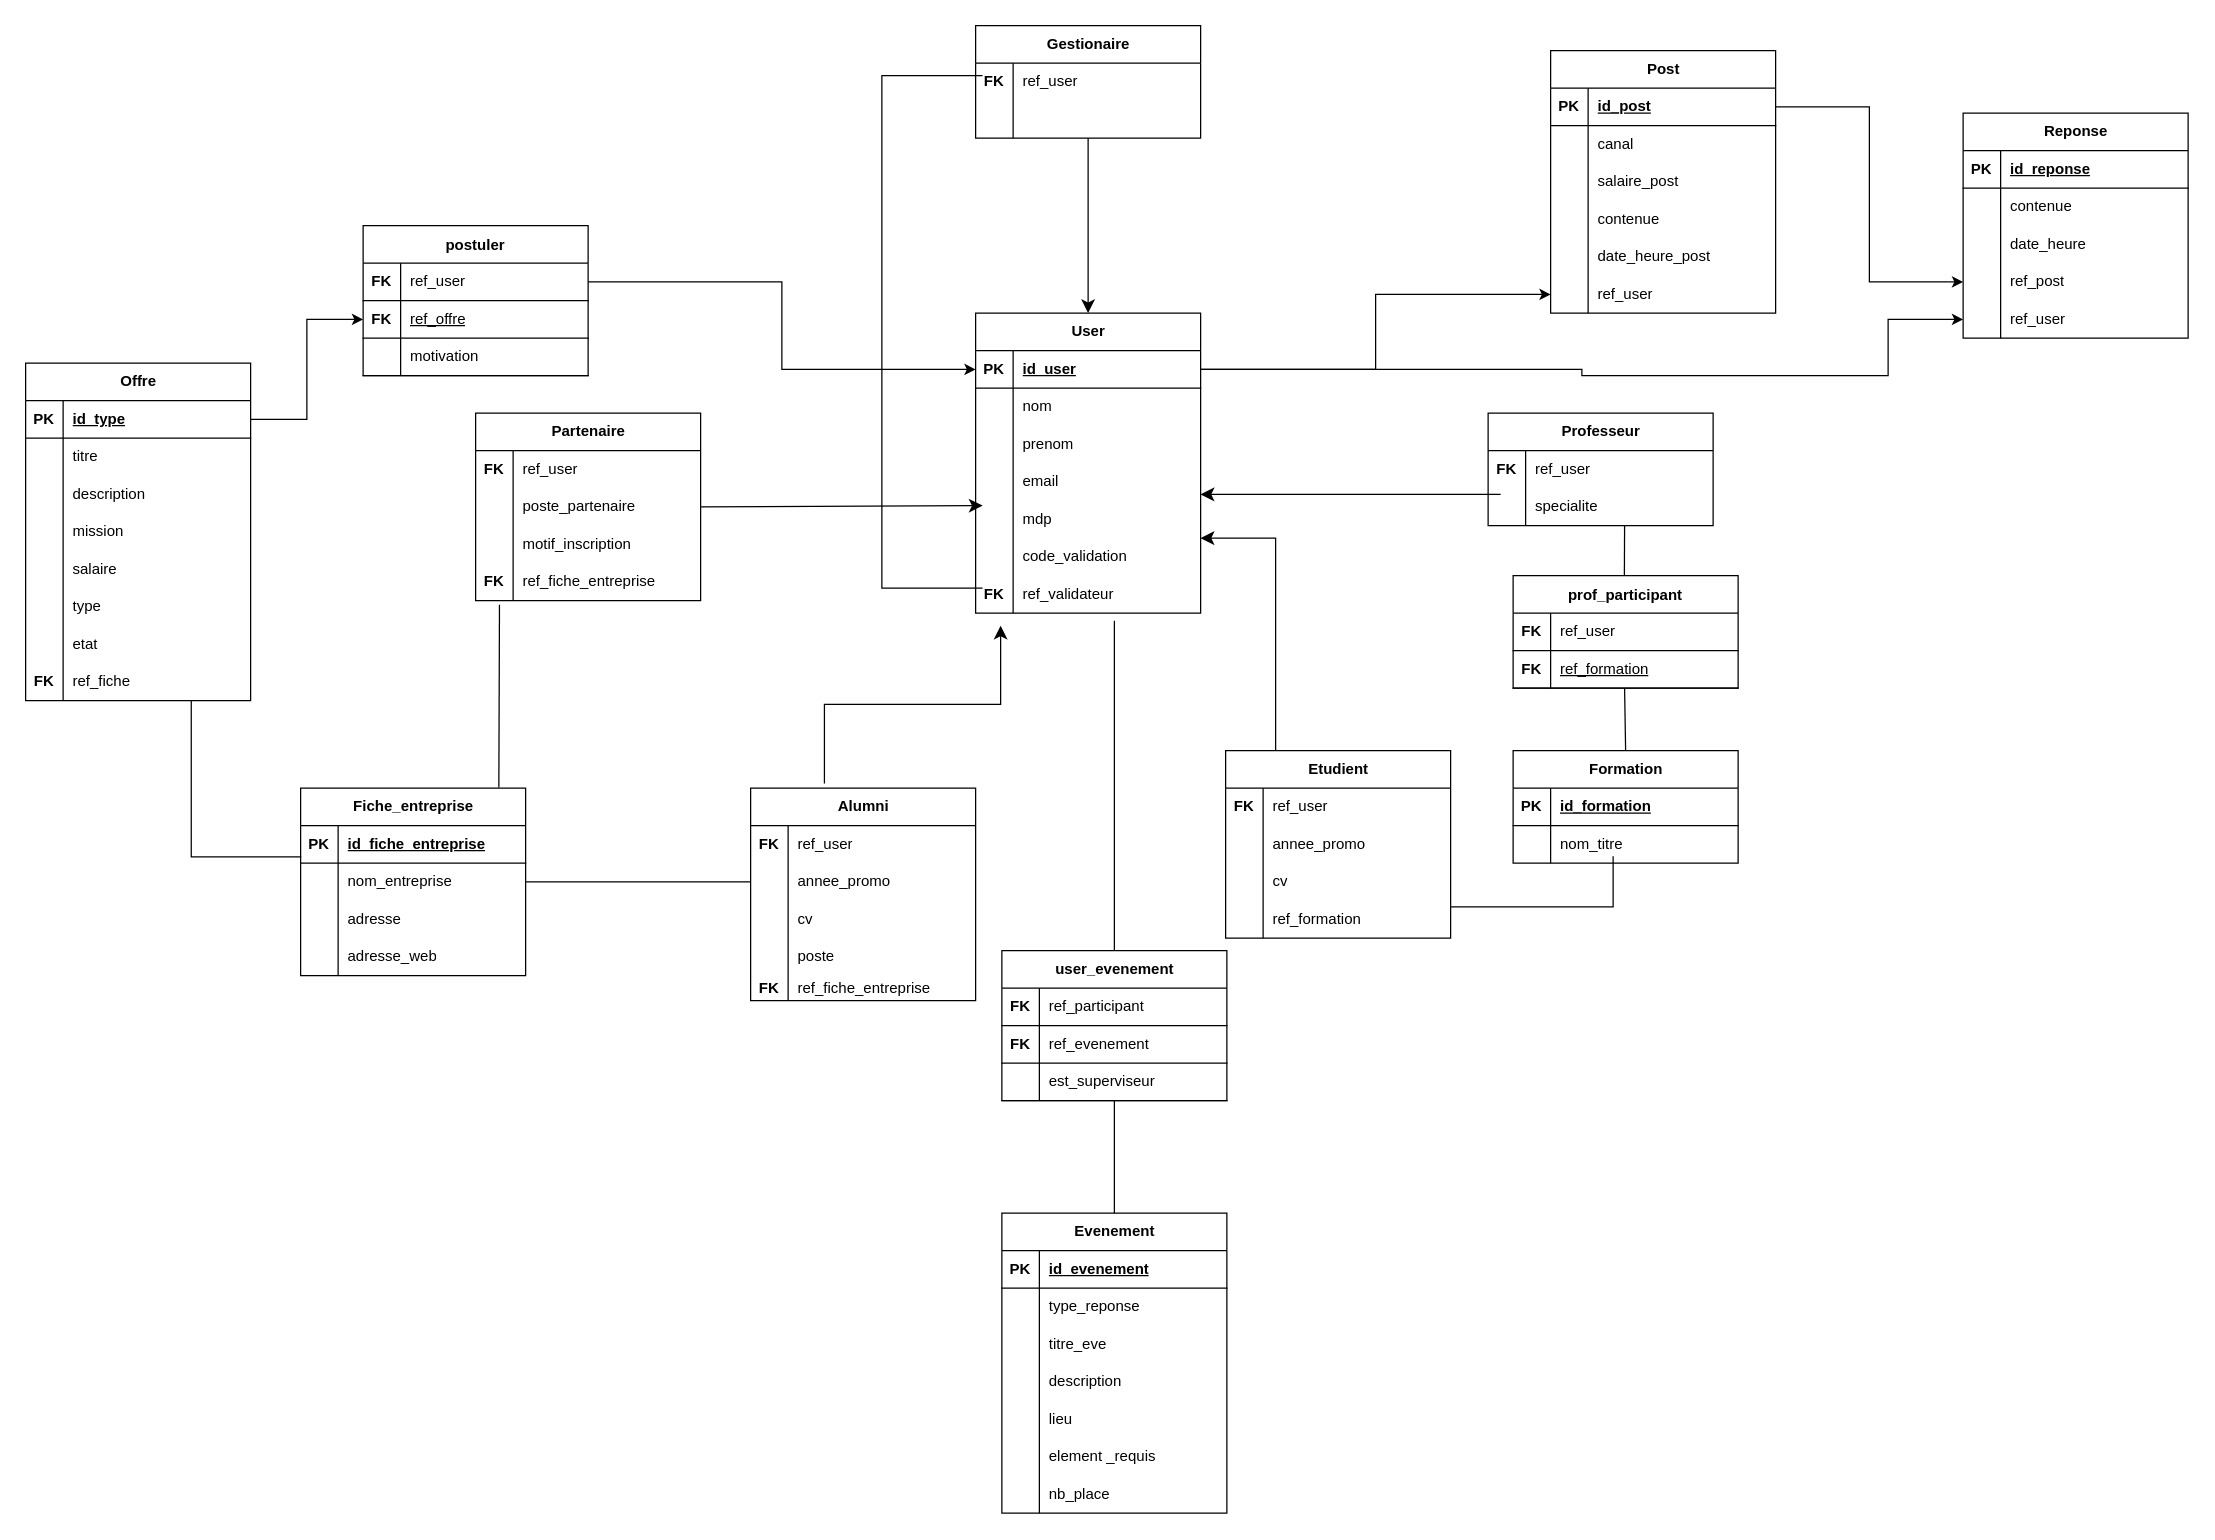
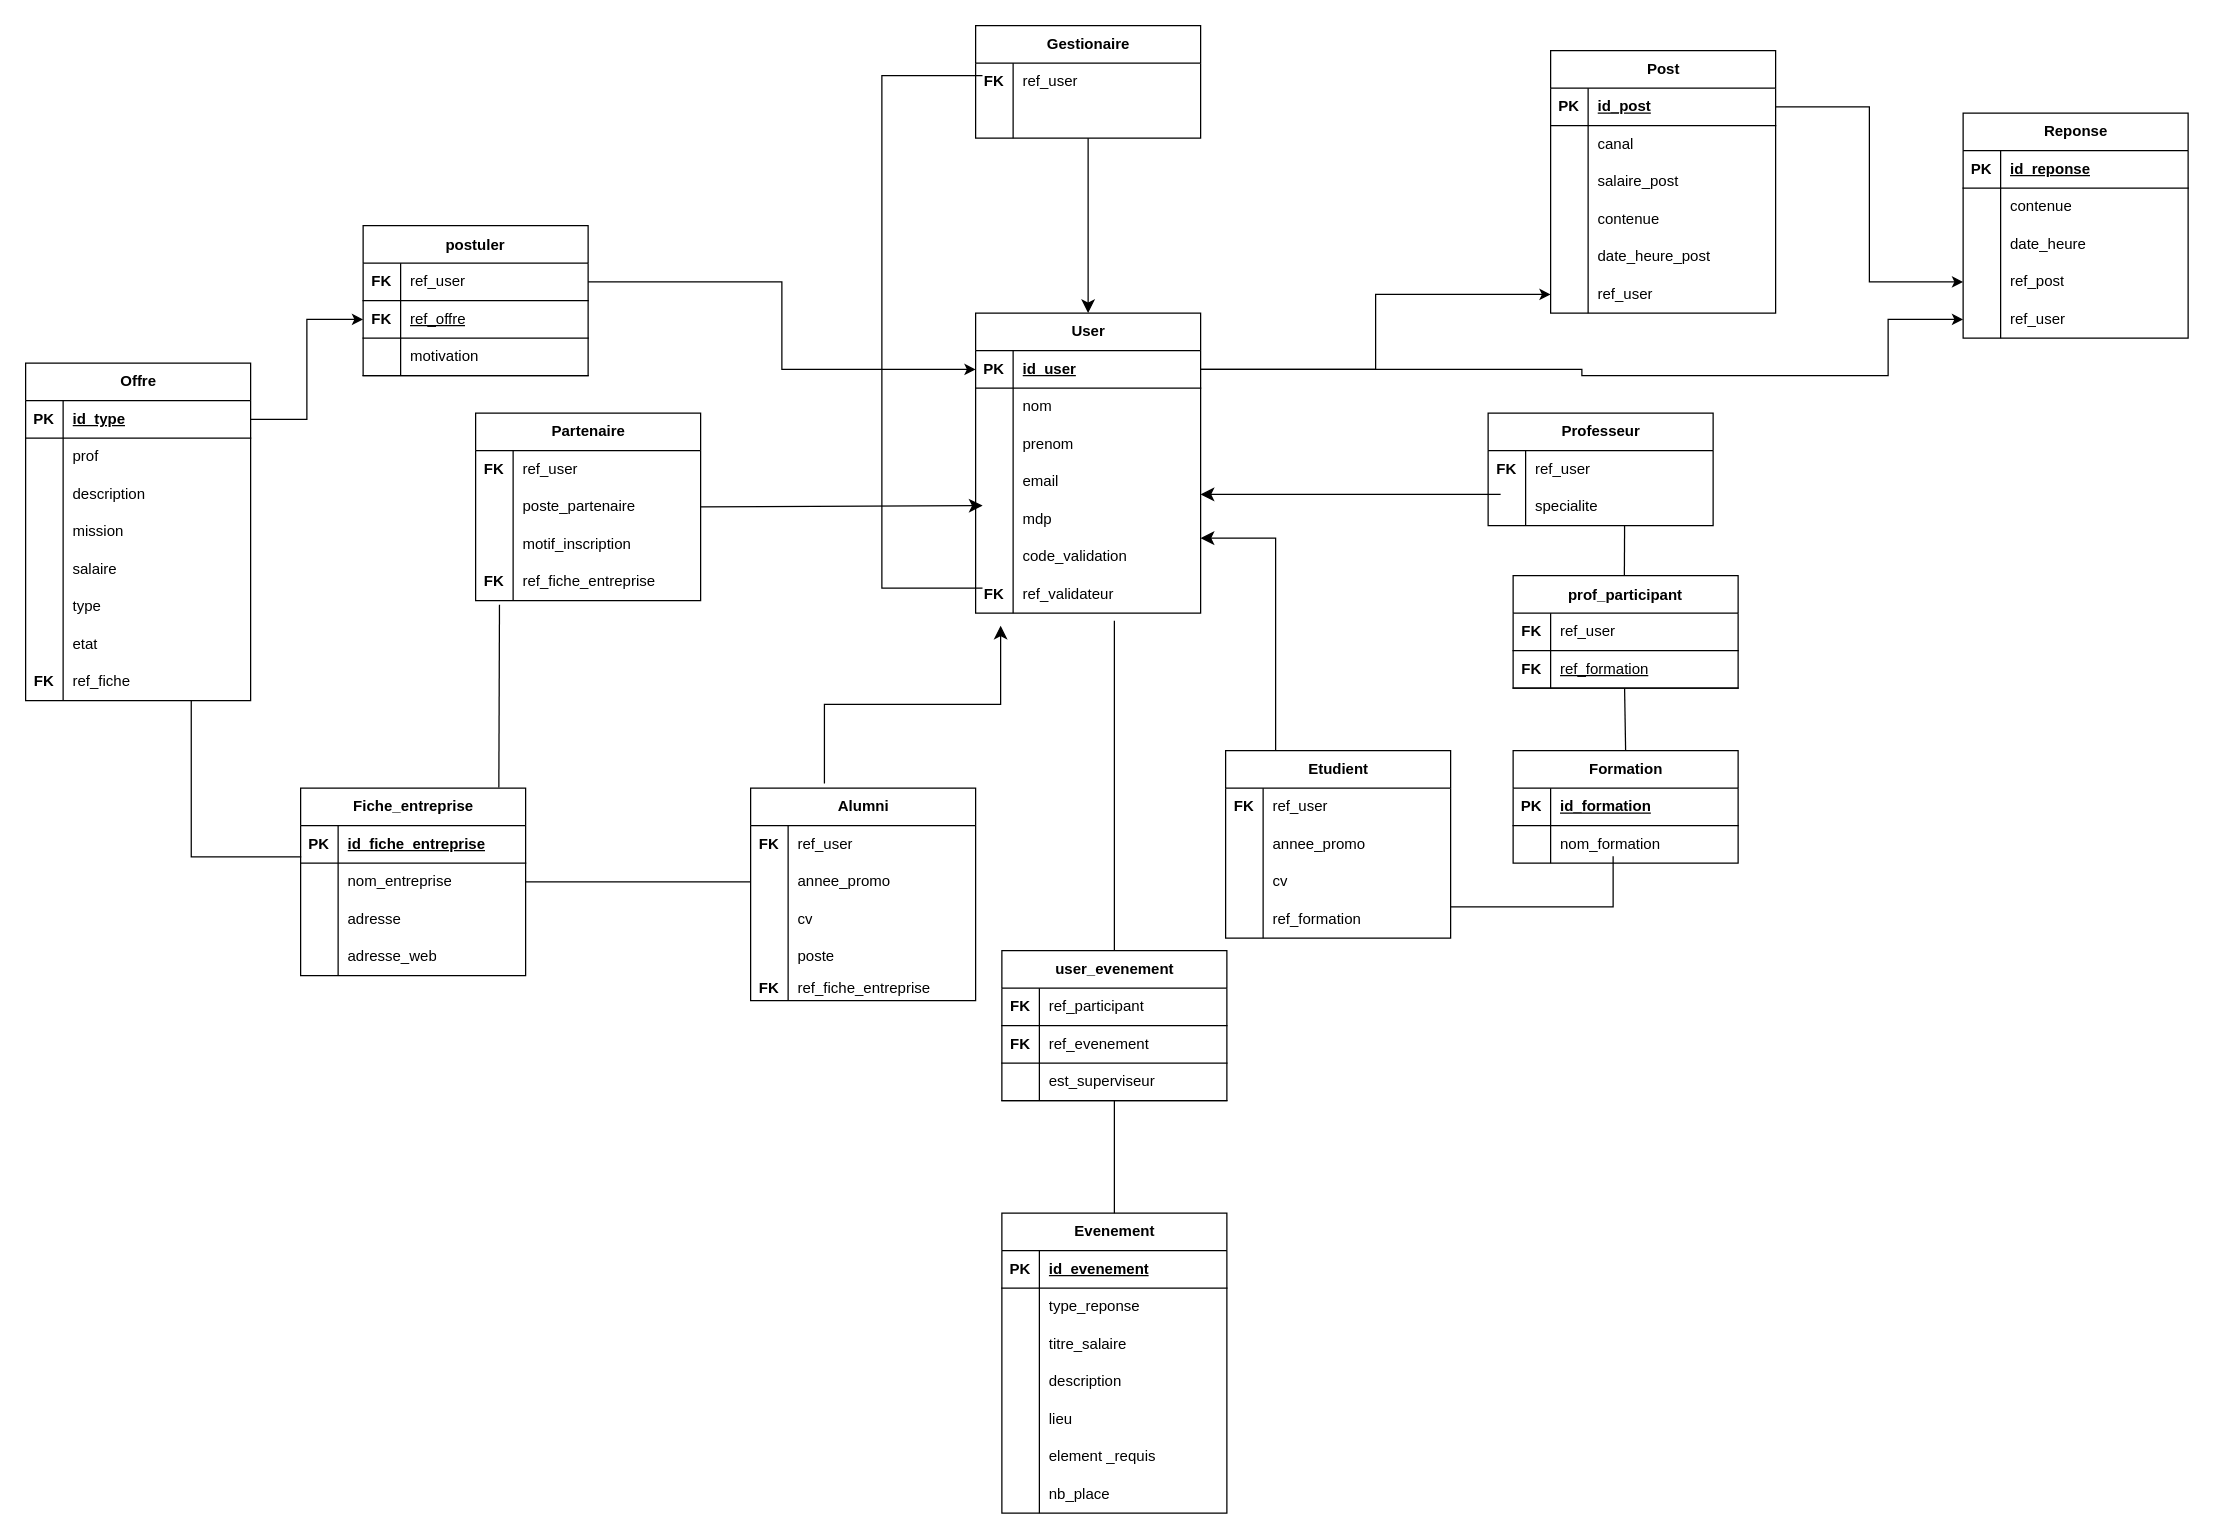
- <mxCell id="123" value="titre" style="shape=partialRectangle;connectable=0;fillColor=none;top=0;left=0;bottom=0;right=0;align=left;spacingLeft=6;overflow=hidden;whiteSpace=wrap;html=1;" parent="121" vertex="1"><mxGeometry x="30" width="150" height="30" as="geometry"><mxRectangle width="150" height="30" as="alternateBounds" /></mxGeometry></mxCell>
+ <mxCell id="123" value="prof" style="shape=partialRectangle;connectable=0;fillColor=none;top=0;left=0;bottom=0;right=0;align=left;spacingLeft=6;overflow=hidden;whiteSpace=wrap;html=1;" parent="121" vertex="1"><mxGeometry x="30" width="150" height="30" as="geometry"><mxRectangle width="150" height="30" as="alternateBounds" /></mxGeometry></mxCell>
- <mxCell id="87" value="nom_titre" style="shape=partialRectangle;connectable=0;fillColor=none;top=0;left=0;bottom=0;right=0;align=left;spacingLeft=6;overflow=hidden;whiteSpace=wrap;html=1;" parent="85" vertex="1"><mxGeometry x="30" width="150" height="30" as="geometry"><mxRectangle width="150" height="30" as="alternateBounds" /></mxGeometry></mxCell>
+ <mxCell id="87" value="nom_formation" style="shape=partialRectangle;connectable=0;fillColor=none;top=0;left=0;bottom=0;right=0;align=left;spacingLeft=6;overflow=hidden;whiteSpace=wrap;html=1;" parent="85" vertex="1"><mxGeometry x="30" width="150" height="30" as="geometry"><mxRectangle width="150" height="30" as="alternateBounds" /></mxGeometry></mxCell>
- <mxCell id="104" value="titre_eve" style="shape=partialRectangle;connectable=0;fillColor=none;top=0;left=0;bottom=0;right=0;align=left;spacingLeft=6;overflow=hidden;whiteSpace=wrap;html=1;" parent="102" vertex="1"><mxGeometry x="30" width="150" height="30" as="geometry"><mxRectangle width="150" height="30" as="alternateBounds" /></mxGeometry></mxCell>
+ <mxCell id="104" value="titre_salaire" style="shape=partialRectangle;connectable=0;fillColor=none;top=0;left=0;bottom=0;right=0;align=left;spacingLeft=6;overflow=hidden;whiteSpace=wrap;html=1;" parent="102" vertex="1"><mxGeometry x="30" width="150" height="30" as="geometry"><mxRectangle width="150" height="30" as="alternateBounds" /></mxGeometry></mxCell>
